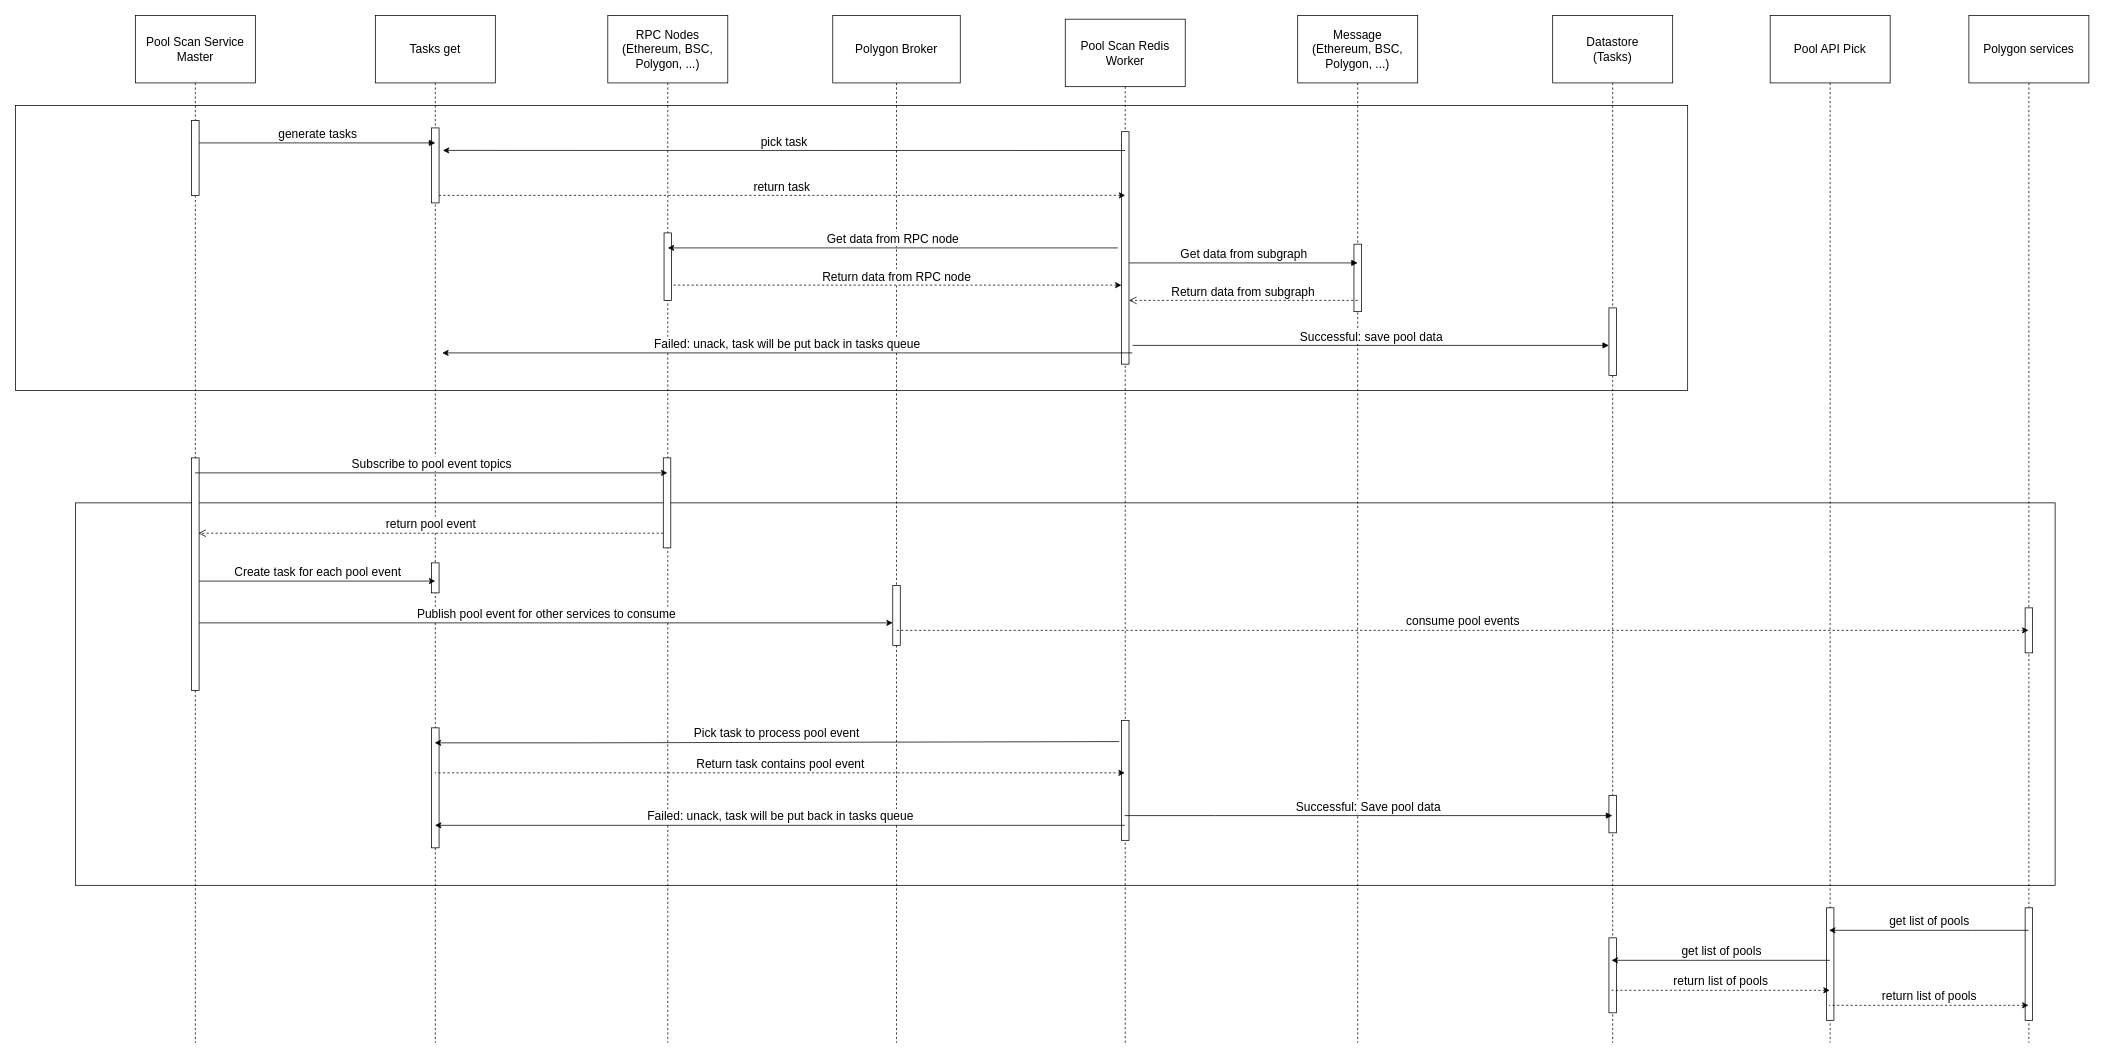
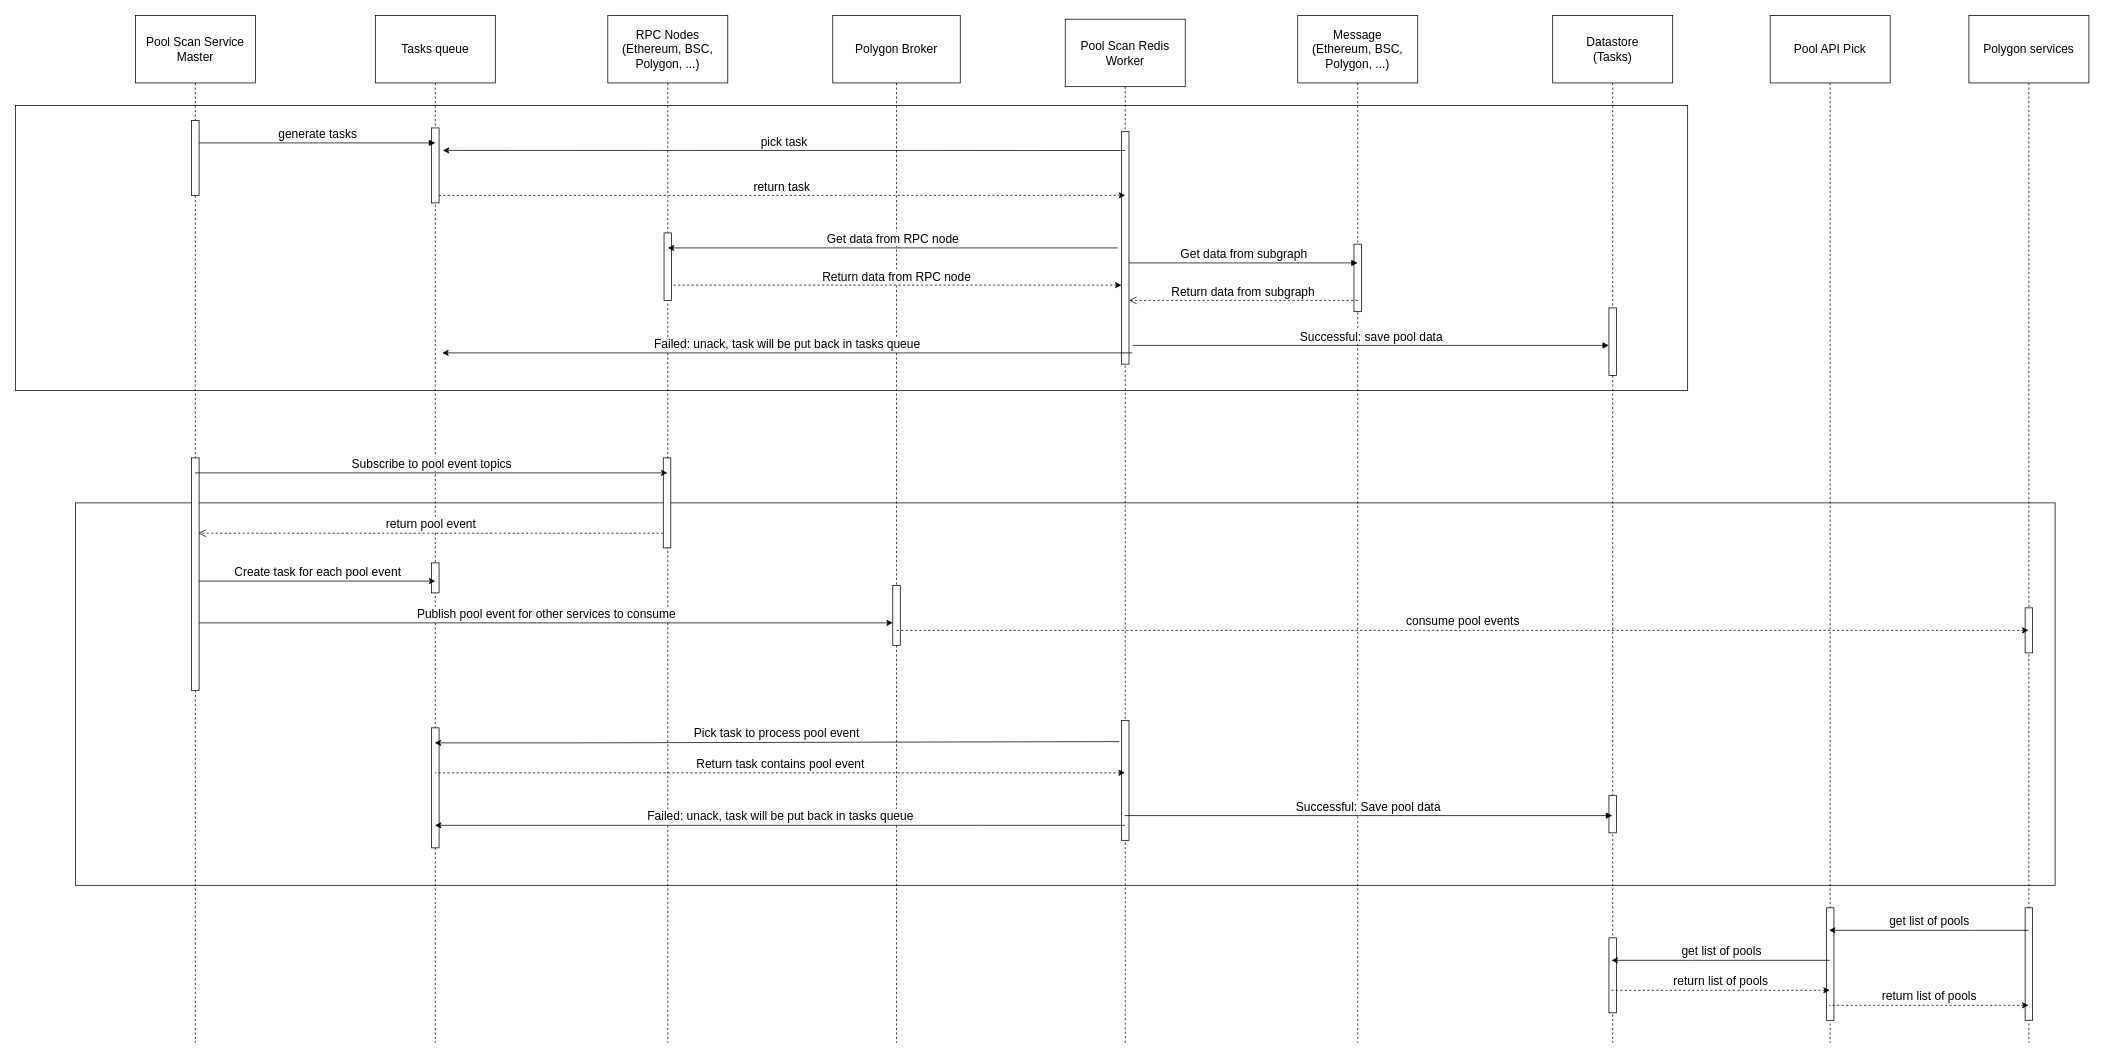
- <mxCell id="22" value="&lt;span style=&quot;font-size: 16px;&quot;&gt;Tasks get&lt;/span&gt;" style="shape=umlLifeline;perimeter=lifelinePerimeter;whiteSpace=wrap;html=1;container=1;collapsible=0;recursiveResize=0;outlineConnect=0;size=90;fontSize=16;" parent="1" vertex="1"><mxGeometry x="500" y="20" width="160" height="1370" as="geometry" /></mxCell>
+ <mxCell id="22" value="&lt;span style=&quot;font-size: 16px;&quot;&gt;Tasks queue&lt;/span&gt;" style="shape=umlLifeline;perimeter=lifelinePerimeter;whiteSpace=wrap;html=1;container=1;collapsible=0;recursiveResize=0;outlineConnect=0;size=90;fontSize=16;" parent="1" vertex="1"><mxGeometry x="500" y="20" width="160" height="1370" as="geometry" /></mxCell>
